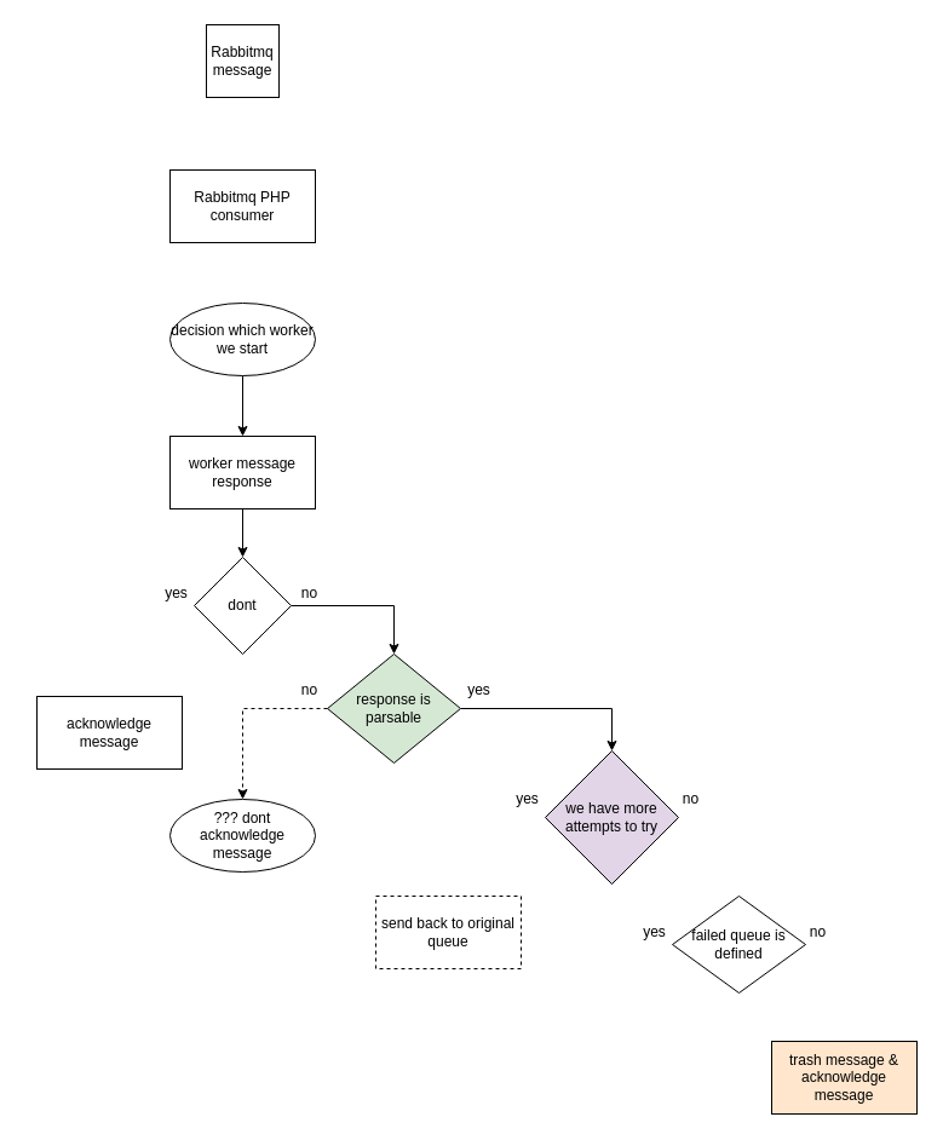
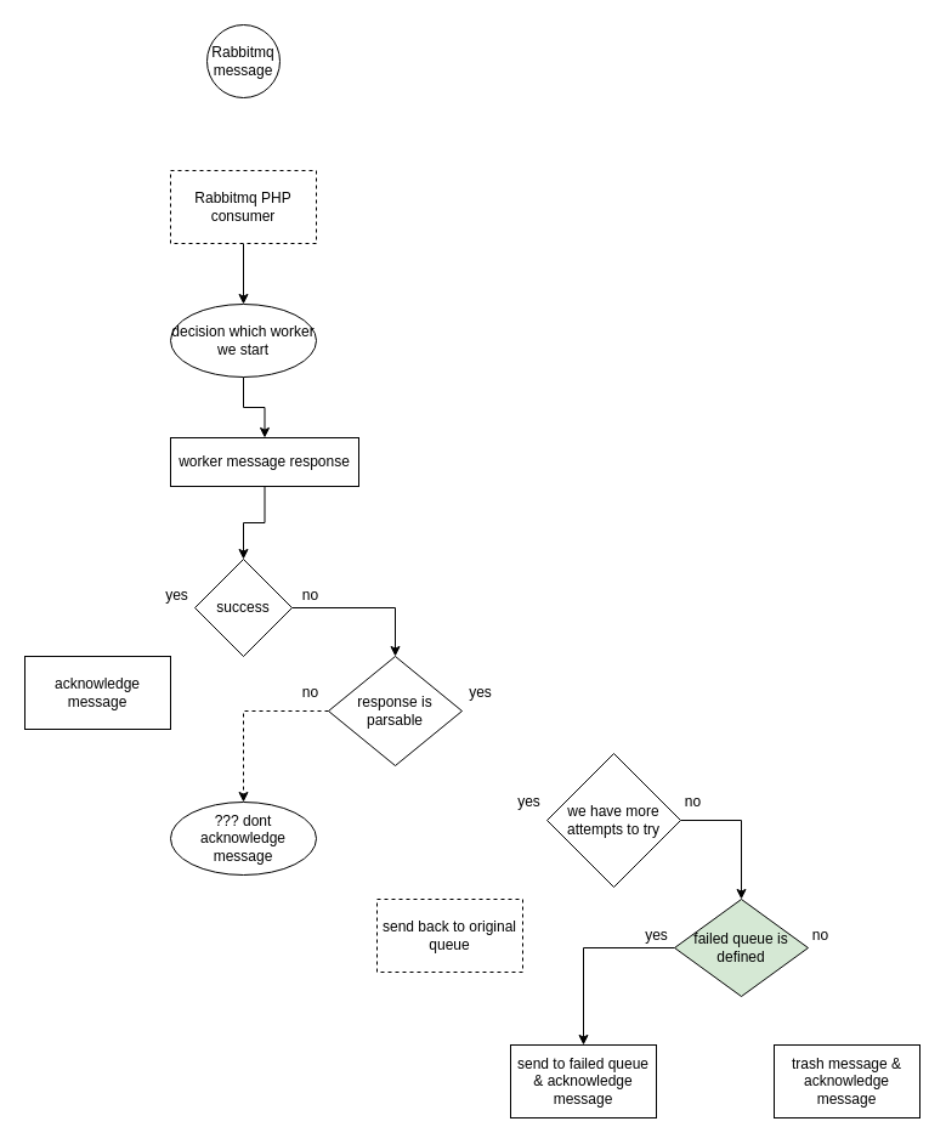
- <mxCell id="2" value="Rabbitmq&lt;br&gt;message" style="whiteSpace=wrap;html=1;rounded=0;" vertex="1" parent="1"><mxGeometry x="170" y="20" width="60" height="60" as="geometry" /></mxCell>
+ <mxCell id="2" value="Rabbitmq&lt;br&gt;message" style="ellipse;whiteSpace=wrap;html=1;" vertex="1" parent="1"><mxGeometry x="170" y="20" width="60" height="60" as="geometry" /></mxCell>
- <mxCell id="4" value="Rabbitmq PHP consumer" style="rounded=0;whiteSpace=wrap;html=1;" vertex="1" parent="1"><mxGeometry x="140" y="140" width="120" height="60" as="geometry" /></mxCell>
+ <mxCell id="4" value="Rabbitmq PHP consumer" style="rounded=0;whiteSpace=wrap;html=1;dashed=1;" vertex="1" parent="1"><mxGeometry x="140" y="140" width="120" height="60" as="geometry" /></mxCell>
+ <mxCell id="3" value="" style="edgeStyle=orthogonalEdgeStyle;rounded=0;orthogonalLoop=1;jettySize=auto;html=1;" edge="1" parent="1" source="4" target="6"><mxGeometry relative="1" as="geometry" /></mxCell>
- <mxCell id="8" value="worker message response" style="rounded=0;whiteSpace=wrap;html=1;" vertex="1" parent="1"><mxGeometry x="140" y="360" width="120" height="60" as="geometry" /></mxCell>
+ <mxCell id="8" value="worker message response" style="rounded=0;whiteSpace=wrap;html=1;" vertex="1" parent="1"><mxGeometry x="140" y="360" width="155" height="40" as="geometry" /></mxCell>
- <mxCell id="10" value="dont" style="rhombus;whiteSpace=wrap;html=1;" vertex="1" parent="1"><mxGeometry x="160" y="460" width="80" height="80" as="geometry" /></mxCell>
+ <mxCell id="10" value="success" style="rhombus;whiteSpace=wrap;html=1;" vertex="1" parent="1"><mxGeometry x="160" y="460" width="80" height="80" as="geometry" /></mxCell>
- <mxCell id="15" value="response is parsable" style="rhombus;whiteSpace=wrap;html=1;fillColor=#d5e8d4;" vertex="1" parent="1"><mxGeometry x="270" y="540" width="110" height="90" as="geometry" /></mxCell>
+ <mxCell id="15" value="response is parsable" style="rhombus;whiteSpace=wrap;html=1;" vertex="1" parent="1"><mxGeometry x="270" y="540" width="110" height="90" as="geometry" /></mxCell>
- <mxCell id="14" style="edgeStyle=orthogonalEdgeStyle;rounded=0;orthogonalLoop=1;jettySize=auto;html=1;exitX=1;exitY=0.5;exitDx=0;exitDy=0;entryX=0.5;entryY=0;entryDx=0;entryDy=0;" edge="1" parent="1" source="15" target="19"><mxGeometry relative="1" as="geometry" /></mxCell>
- <mxCell id="11" value="acknowledge message" style="rounded=0;whiteSpace=wrap;html=1;" vertex="1" parent="1"><mxGeometry x="30" y="575" width="120" height="60" as="geometry" /></mxCell>
+ <mxCell id="11" value="acknowledge message" style="rounded=0;whiteSpace=wrap;html=1;" vertex="1" parent="1"><mxGeometry x="20" y="540" width="120" height="60" as="geometry" /></mxCell>
- <mxCell id="19" value="we have more attempts to try" style="rhombus;whiteSpace=wrap;html=1;fillColor=#e1d5e7;" vertex="1" parent="1"><mxGeometry x="450" y="620" width="110" height="110" as="geometry" /></mxCell>
+ <mxCell id="19" value="we have more attempts to try" style="rhombus;whiteSpace=wrap;html=1;" vertex="1" parent="1"><mxGeometry x="450" y="620" width="110" height="110" as="geometry" /></mxCell>
+ <mxCell id="18" style="edgeStyle=orthogonalEdgeStyle;rounded=0;orthogonalLoop=1;jettySize=auto;html=1;exitX=1;exitY=0.5;exitDx=0;exitDy=0;entryX=0.5;entryY=0;entryDx=0;entryDy=0;" edge="1" parent="1" source="19" target="25"><mxGeometry relative="1" as="geometry" /></mxCell>
+ <mxCell id="24" style="edgeStyle=orthogonalEdgeStyle;rounded=0;orthogonalLoop=1;jettySize=auto;html=1;exitX=0;exitY=0.5;exitDx=0;exitDy=0;entryX=0.5;entryY=0;entryDx=0;entryDy=0;" edge="1" parent="1" source="25" target="28"><mxGeometry relative="1" as="geometry" /></mxCell>
- <mxCell id="25" value="failed queue is defined" style="rhombus;whiteSpace=wrap;html=1;" vertex="1" parent="1"><mxGeometry x="555" y="740" width="110" height="80" as="geometry" /></mxCell>
+ <mxCell id="25" value="failed queue is defined" style="rhombus;whiteSpace=wrap;html=1;fillColor=#d5e8d4;" vertex="1" parent="1"><mxGeometry x="555" y="740" width="110" height="80" as="geometry" /></mxCell>
+ <mxCell id="28" value="send to failed queue &amp;amp; acknowledge message" style="rounded=0;whiteSpace=wrap;html=1;" vertex="1" parent="1"><mxGeometry x="420" y="860" width="120" height="60" as="geometry" /></mxCell>
- <mxCell id="27" value="trash message &amp;amp; acknowledge message" style="rounded=0;whiteSpace=wrap;html=1;fillColor=#ffe6cc;" vertex="1" parent="1"><mxGeometry x="637" y="860" width="120" height="60" as="geometry" /></mxCell>
+ <mxCell id="27" value="trash message &amp;amp; acknowledge message" style="rounded=0;whiteSpace=wrap;html=1;" vertex="1" parent="1"><mxGeometry x="637" y="860" width="120" height="60" as="geometry" /></mxCell>
